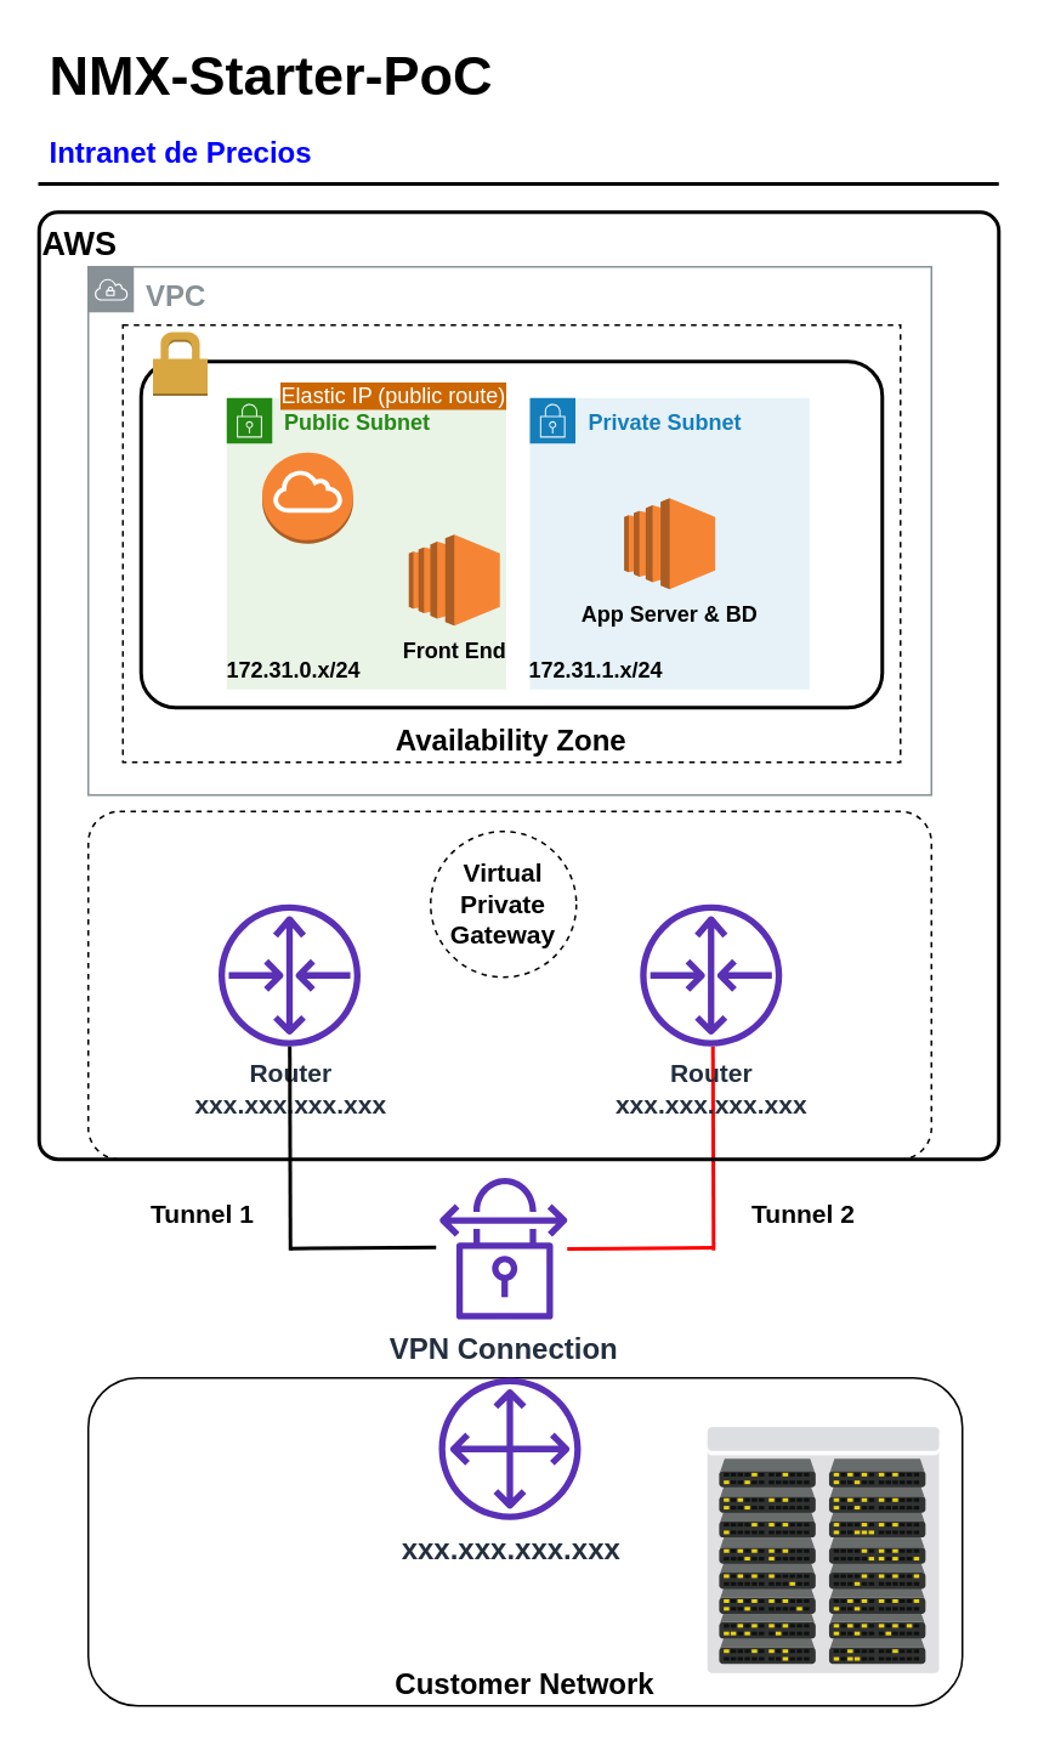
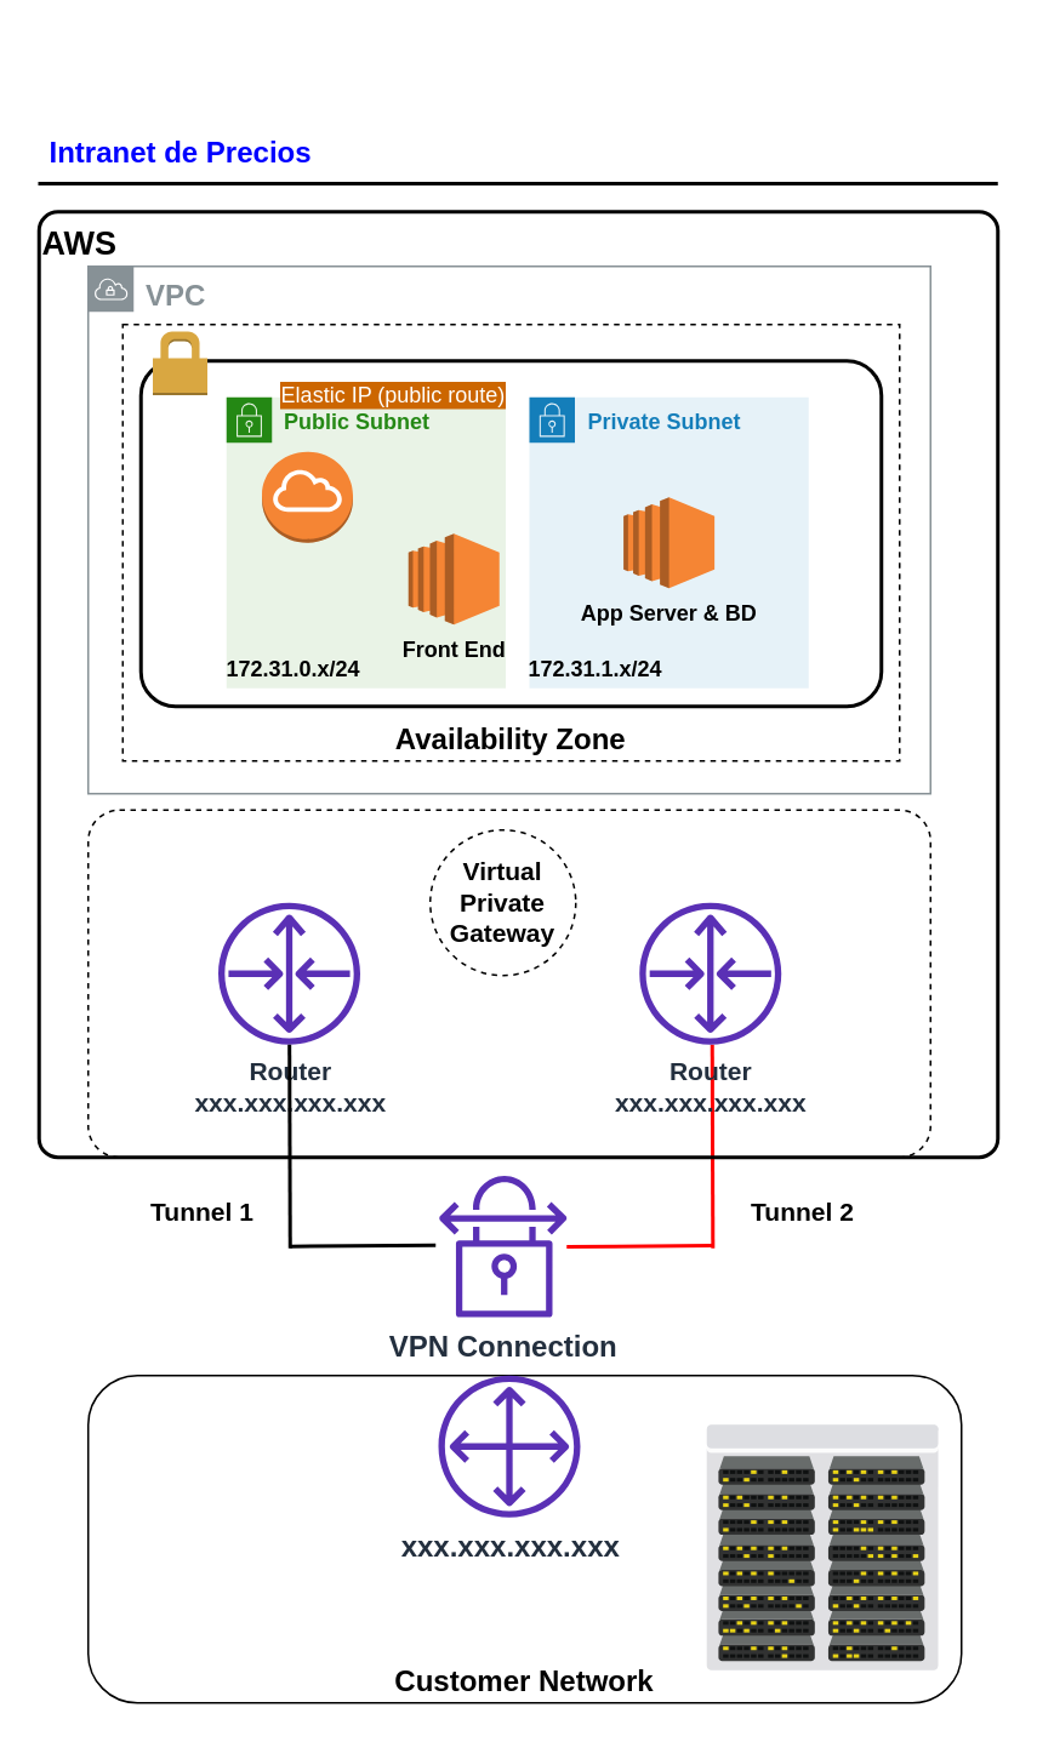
- <mxCell id="7" value="NMX-Starter-PoC" style="text;html=1;resizable=0;points=[];autosize=1;align=left;verticalAlign=top;spacingTop=-4;fontSize=30;fontStyle=1" parent="1" vertex="1"><mxGeometry x="24.5" y="20.5" width="260" height="40" as="geometry" /></mxCell>
